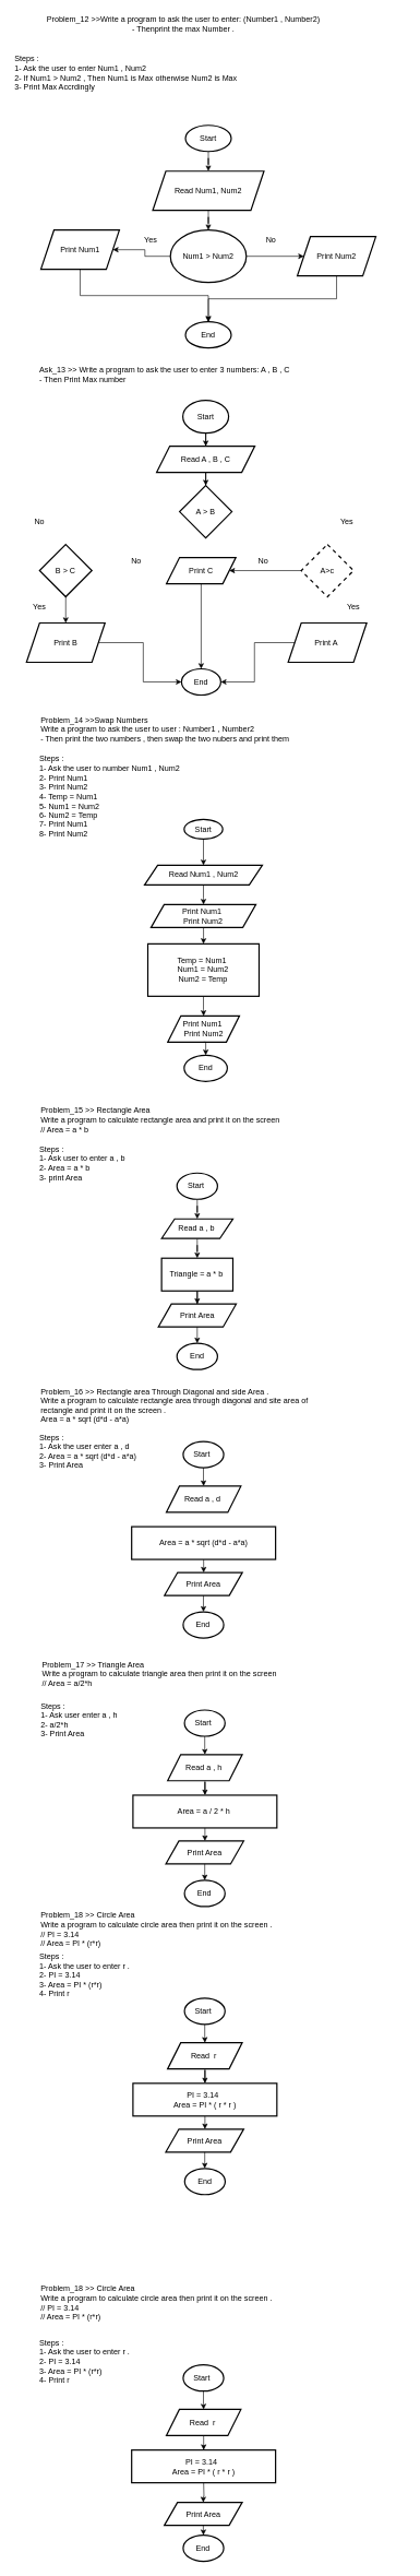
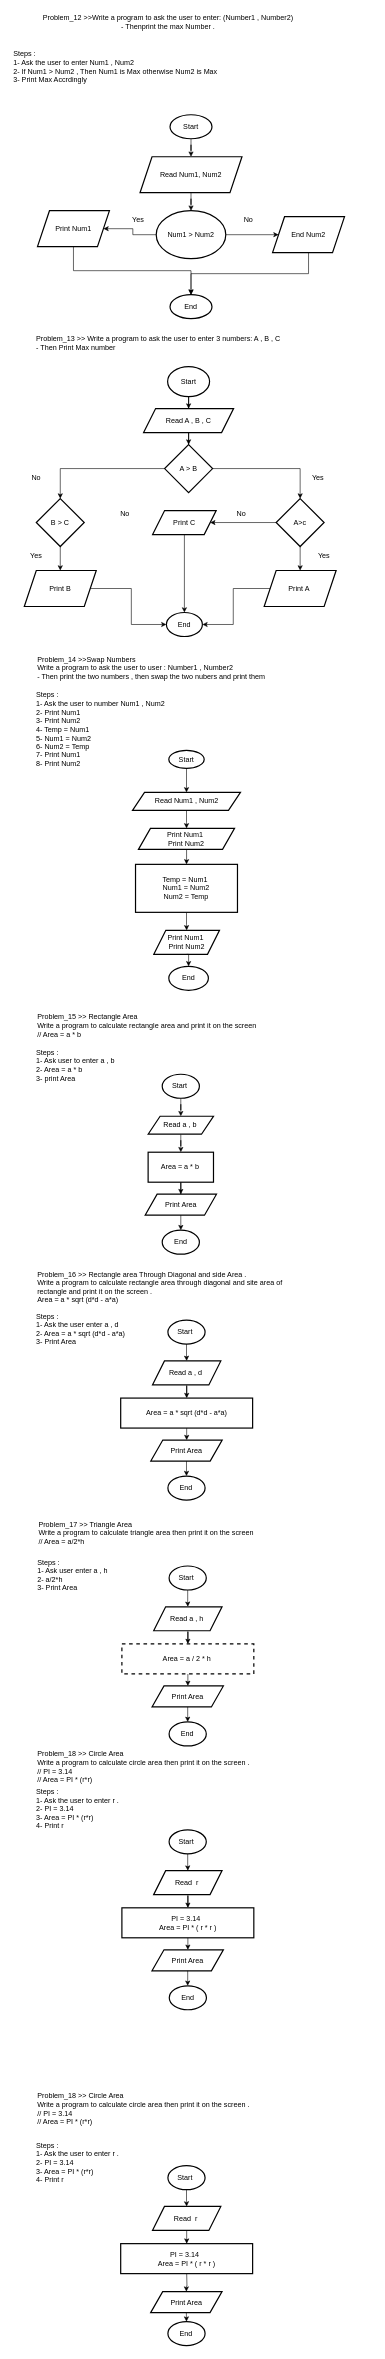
- <mxCell id="15" value="Print Num2" style="shape=parallelogram;perimeter=parallelogramPerimeter;whiteSpace=wrap;html=1;fixedSize=1;strokeWidth=2;" vertex="1" parent="1"><mxGeometry x="454" y="360" width="120" height="60" as="geometry" /></mxCell>
+ <mxCell id="15" value="End Num2" style="shape=parallelogram;perimeter=parallelogramPerimeter;whiteSpace=wrap;html=1;fixedSize=1;strokeWidth=2;" vertex="1" parent="1"><mxGeometry x="454" y="360" width="120" height="60" as="geometry" /></mxCell>
- <mxCell id="18" value="&lt;div&gt;Ask_13 &amp;gt;&amp;gt; Write a program to ask the user to enter 3 numbers: A , B , C&amp;nbsp;&lt;/div&gt;&lt;div&gt;- Then Print Max number&lt;/div&gt;" style="text;html=1;align=left;verticalAlign=middle;whiteSpace=wrap;rounded=0;" vertex="1" parent="1"><mxGeometry x="58" y="555" width="520" height="30" as="geometry" /></mxCell>
+ <mxCell id="18" value="&lt;div&gt;Problem_13 &amp;gt;&amp;gt; Write a program to ask the user to enter 3 numbers: A , B , C&amp;nbsp;&lt;/div&gt;&lt;div&gt;- Then Print Max number&lt;/div&gt;" style="text;html=1;align=left;verticalAlign=middle;whiteSpace=wrap;rounded=0;" vertex="1" parent="1"><mxGeometry x="58" y="555" width="520" height="30" as="geometry" /></mxCell>
+ <mxCell id="24" value="" style="edgeStyle=orthogonalEdgeStyle;rounded=0;orthogonalLoop=1;jettySize=auto;html=1;" edge="1" parent="1" source="25" target="35"><mxGeometry relative="1" as="geometry" /></mxCell>
+ <mxCell id="23" value="" style="edgeStyle=orthogonalEdgeStyle;rounded=0;orthogonalLoop=1;jettySize=auto;html=1;" edge="1" parent="1" source="25" target="28"><mxGeometry relative="1" as="geometry" /></mxCell>
- <mxCell id="28" value="A&amp;gt;c" style="rhombus;whiteSpace=wrap;html=1;strokeWidth=2;dashed=1;" vertex="1" parent="1"><mxGeometry x="460" y="830" width="80" height="80" as="geometry" /></mxCell>
+ <mxCell id="28" value="A&amp;gt;c" style="rhombus;whiteSpace=wrap;html=1;strokeWidth=2;" vertex="1" parent="1"><mxGeometry x="460" y="830" width="80" height="80" as="geometry" /></mxCell>
+ <mxCell id="26" value="" style="edgeStyle=orthogonalEdgeStyle;rounded=0;orthogonalLoop=1;jettySize=auto;html=1;" edge="1" parent="1" source="28" target="30"><mxGeometry relative="1" as="geometry" /></mxCell>
- <mxCell id="64" value="Triangle = a * b&amp;nbsp;" style="whiteSpace=wrap;html=1;strokeWidth=2;" vertex="1" parent="1"><mxGeometry x="246.5" y="1920" width="109" height="50" as="geometry" /></mxCell>
+ <mxCell id="64" value="Area = a * b&amp;nbsp;" style="whiteSpace=wrap;html=1;strokeWidth=2;" vertex="1" parent="1"><mxGeometry x="246.5" y="1920" width="109" height="50" as="geometry" /></mxCell>
+ <mxCell id="72" value="" style="edgeStyle=orthogonalEdgeStyle;rounded=0;orthogonalLoop=1;jettySize=auto;html=1;" edge="1" parent="1" source="73" target="75"><mxGeometry relative="1" as="geometry" /></mxCell>
- <mxCell id="86" value="Area =&amp;nbsp;a / 2 * h&amp;nbsp;" style="whiteSpace=wrap;html=1;strokeWidth=2;" vertex="1" parent="1"><mxGeometry x="202.76" y="2740" width="220" height="50" as="geometry" /></mxCell>
+ <mxCell id="86" value="Area =&amp;nbsp;a / 2 * h&amp;nbsp;" style="whiteSpace=wrap;html=1;strokeWidth=2;dashed=1;" vertex="1" parent="1"><mxGeometry x="202.76" y="2740" width="220" height="50" as="geometry" /></mxCell>
